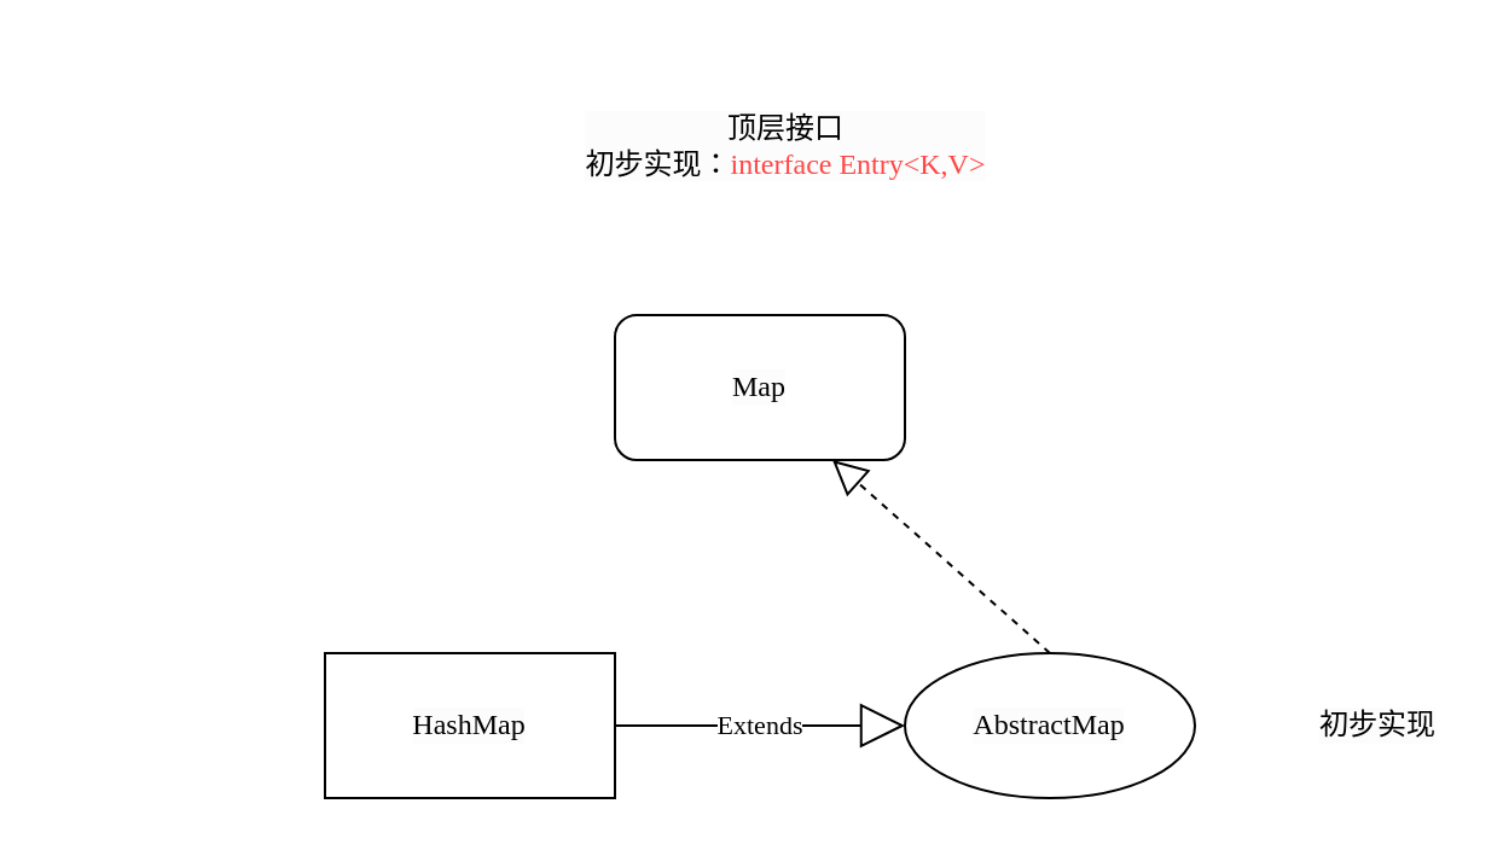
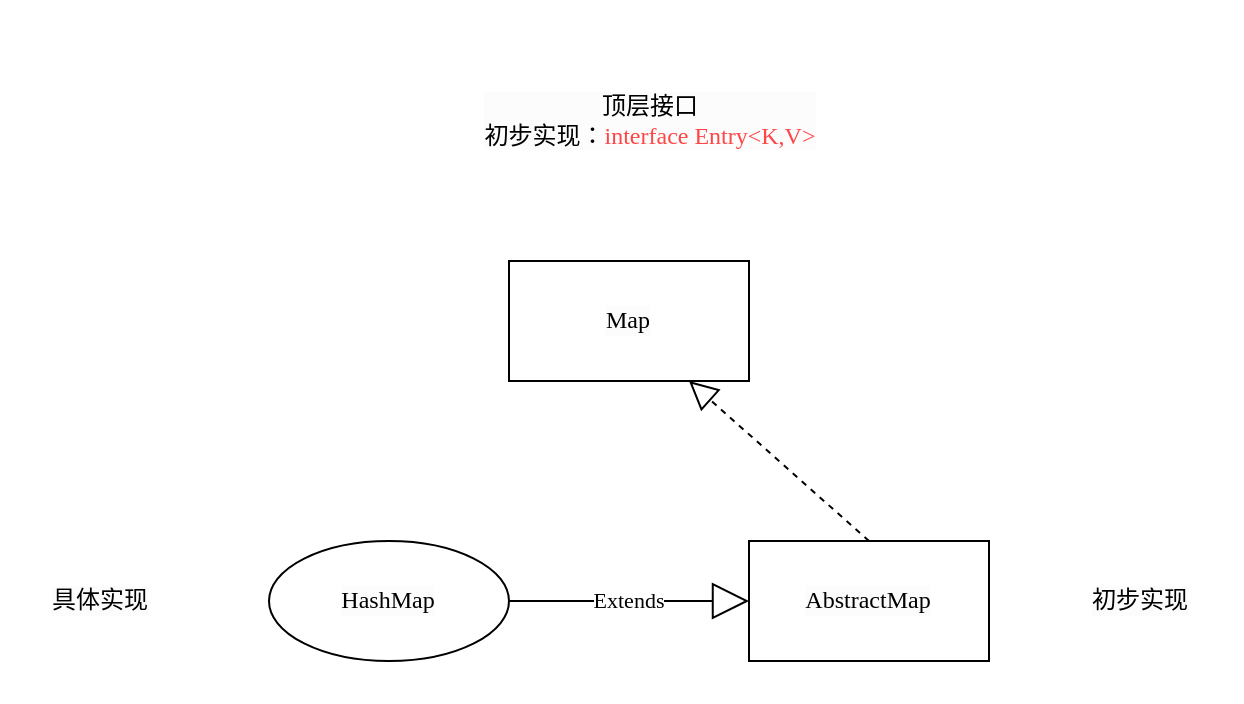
- <mxCell id="3" value="Map" style="whiteSpace=wrap;html=1;labelBackgroundColor=#FCFCFC;fontFamily=Verdana;rounded=1;" parent="1" vertex="1"><mxGeometry x="254" y="130" width="120" height="60" as="geometry" /></mxCell>
+ <mxCell id="3" value="Map" style="rounded=0;whiteSpace=wrap;html=1;labelBackgroundColor=#FCFCFC;fontFamily=Verdana;" parent="1" vertex="1"><mxGeometry x="254" y="130" width="120" height="60" as="geometry" /></mxCell>
+ <mxCell id="9" value="具体实现" style="text;html=1;strokeColor=none;fillColor=none;align=center;verticalAlign=middle;whiteSpace=wrap;rounded=0;labelBackgroundColor=#FCFCFC;fontFamily=Verdana;" parent="1" vertex="1"><mxGeometry x="20" y="285" width="60" height="30" as="geometry" /></mxCell>
- <mxCell id="4" value="HashMap" style="rounded=0;whiteSpace=wrap;html=1;labelBackgroundColor=#FCFCFC;fontFamily=Verdana;" parent="1" vertex="1"><mxGeometry x="134" y="270" width="120" height="60" as="geometry" /></mxCell>
+ <mxCell id="4" value="HashMap" style="ellipse;whiteSpace=wrap;html=1;labelBackgroundColor=#FCFCFC;fontFamily=Verdana;" parent="1" vertex="1"><mxGeometry x="134" y="270" width="120" height="60" as="geometry" /></mxCell>
- <mxCell id="2" value="AbstractMap" style="ellipse;whiteSpace=wrap;html=1;labelBackgroundColor=#FCFCFC;fontFamily=Verdana;" parent="1" vertex="1"><mxGeometry x="374" y="270" width="120" height="60" as="geometry" /></mxCell>
+ <mxCell id="2" value="AbstractMap" style="rounded=0;whiteSpace=wrap;html=1;labelBackgroundColor=#FCFCFC;fontFamily=Verdana;" parent="1" vertex="1"><mxGeometry x="374" y="270" width="120" height="60" as="geometry" /></mxCell>
